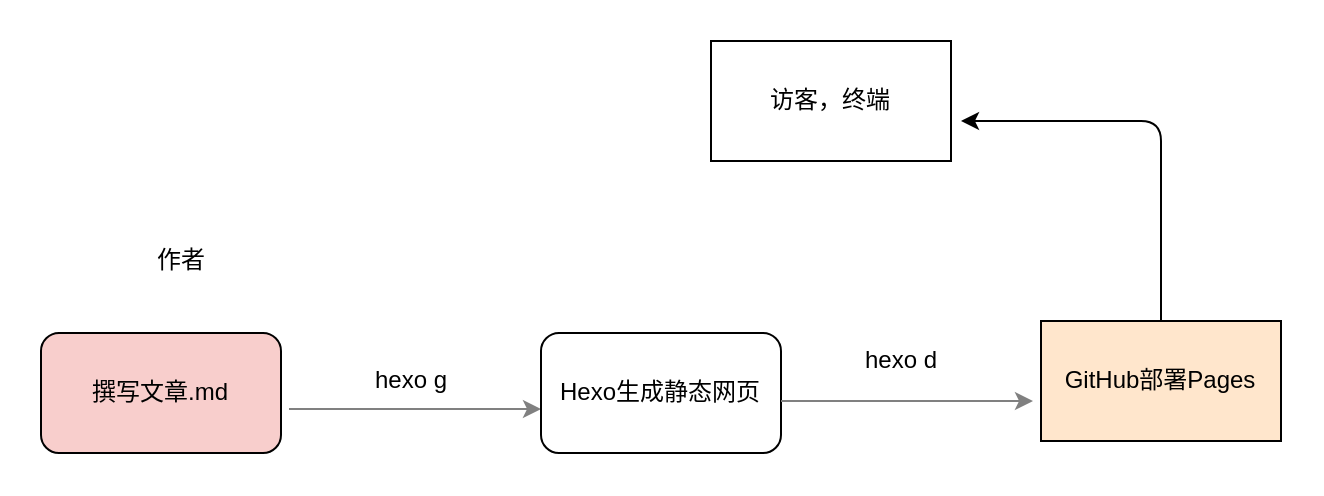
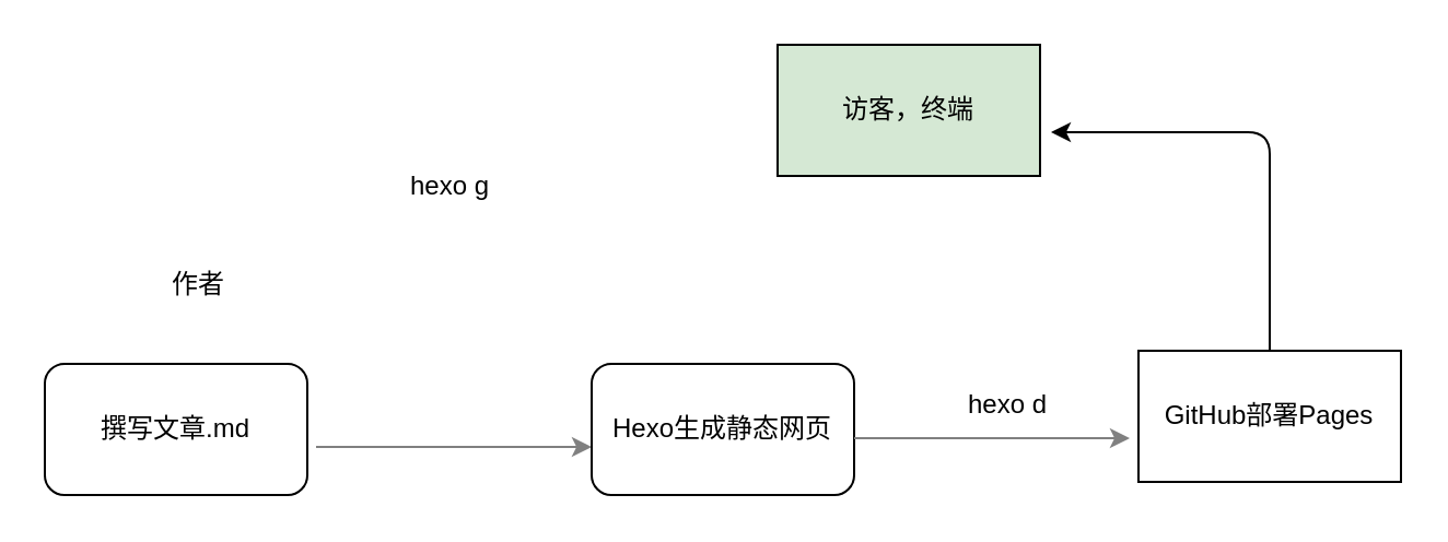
- <mxCell id="11" value="访客，终端" style="rounded=0;whiteSpace=wrap;html=1;" vertex="1" parent="1"><mxGeometry x="355" y="20" width="120" height="60" as="geometry" /></mxCell>
+ <mxCell id="11" value="访客，终端" style="rounded=0;whiteSpace=wrap;html=1;fillColor=#d5e8d4;" vertex="1" parent="1"><mxGeometry x="355" y="20" width="120" height="60" as="geometry" /></mxCell>
- <mxCell id="9" value="hexo d" style="text;html=1;align=center;verticalAlign=middle;resizable=0;points=[];autosize=1;strokeColor=none;" vertex="1" parent="1"><mxGeometry x="425" y="170" width="50" height="20" as="geometry" /></mxCell>
+ <mxCell id="9" value="hexo d" style="text;html=1;align=center;verticalAlign=middle;resizable=0;points=[];autosize=1;strokeColor=none;" vertex="1" parent="1"><mxGeometry x="435" y="175" width="50" height="20" as="geometry" /></mxCell>
- <mxCell id="3" value="hexo g" style="text;html=1;align=center;verticalAlign=middle;resizable=0;points=[];autosize=1;strokeColor=none;" vertex="1" parent="1"><mxGeometry x="180" y="180" width="50" height="20" as="geometry" /></mxCell>
+ <mxCell id="3" value="hexo g" style="text;html=1;align=center;verticalAlign=middle;resizable=0;points=[];autosize=1;strokeColor=none;" vertex="1" parent="1"><mxGeometry x="180" y="75" width="50" height="20" as="geometry" /></mxCell>
- <mxCell id="7" value="GitHub部署Pages" style="rounded=0;whiteSpace=wrap;html=1;fillColor=#ffe6cc;" vertex="1" parent="1"><mxGeometry x="520" y="160" width="120" height="60" as="geometry" /></mxCell>
+ <mxCell id="7" value="GitHub部署Pages" style="rounded=0;whiteSpace=wrap;html=1;" vertex="1" parent="1"><mxGeometry x="520" y="160" width="120" height="60" as="geometry" /></mxCell>
- <mxCell id="4" value="撰写文章.md" style="rounded=1;whiteSpace=wrap;html=1;fillColor=#f8cecc;" vertex="1" parent="1"><mxGeometry x="20" y="166" width="120" height="60" as="geometry" /></mxCell>
+ <mxCell id="4" value="撰写文章.md" style="rounded=1;whiteSpace=wrap;html=1;" vertex="1" parent="1"><mxGeometry x="20" y="166" width="120" height="60" as="geometry" /></mxCell>
